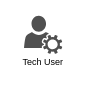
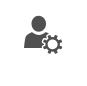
- <mxCell id="4" value="Tech User" style="text;html=1;strokeColor=none;fillColor=none;align=center;verticalAlign=middle;whiteSpace=wrap;rounded=0;" vertex="1" parent="2"><mxGeometry y="51.7" width="74" height="20" as="geometry" /></mxCell>
